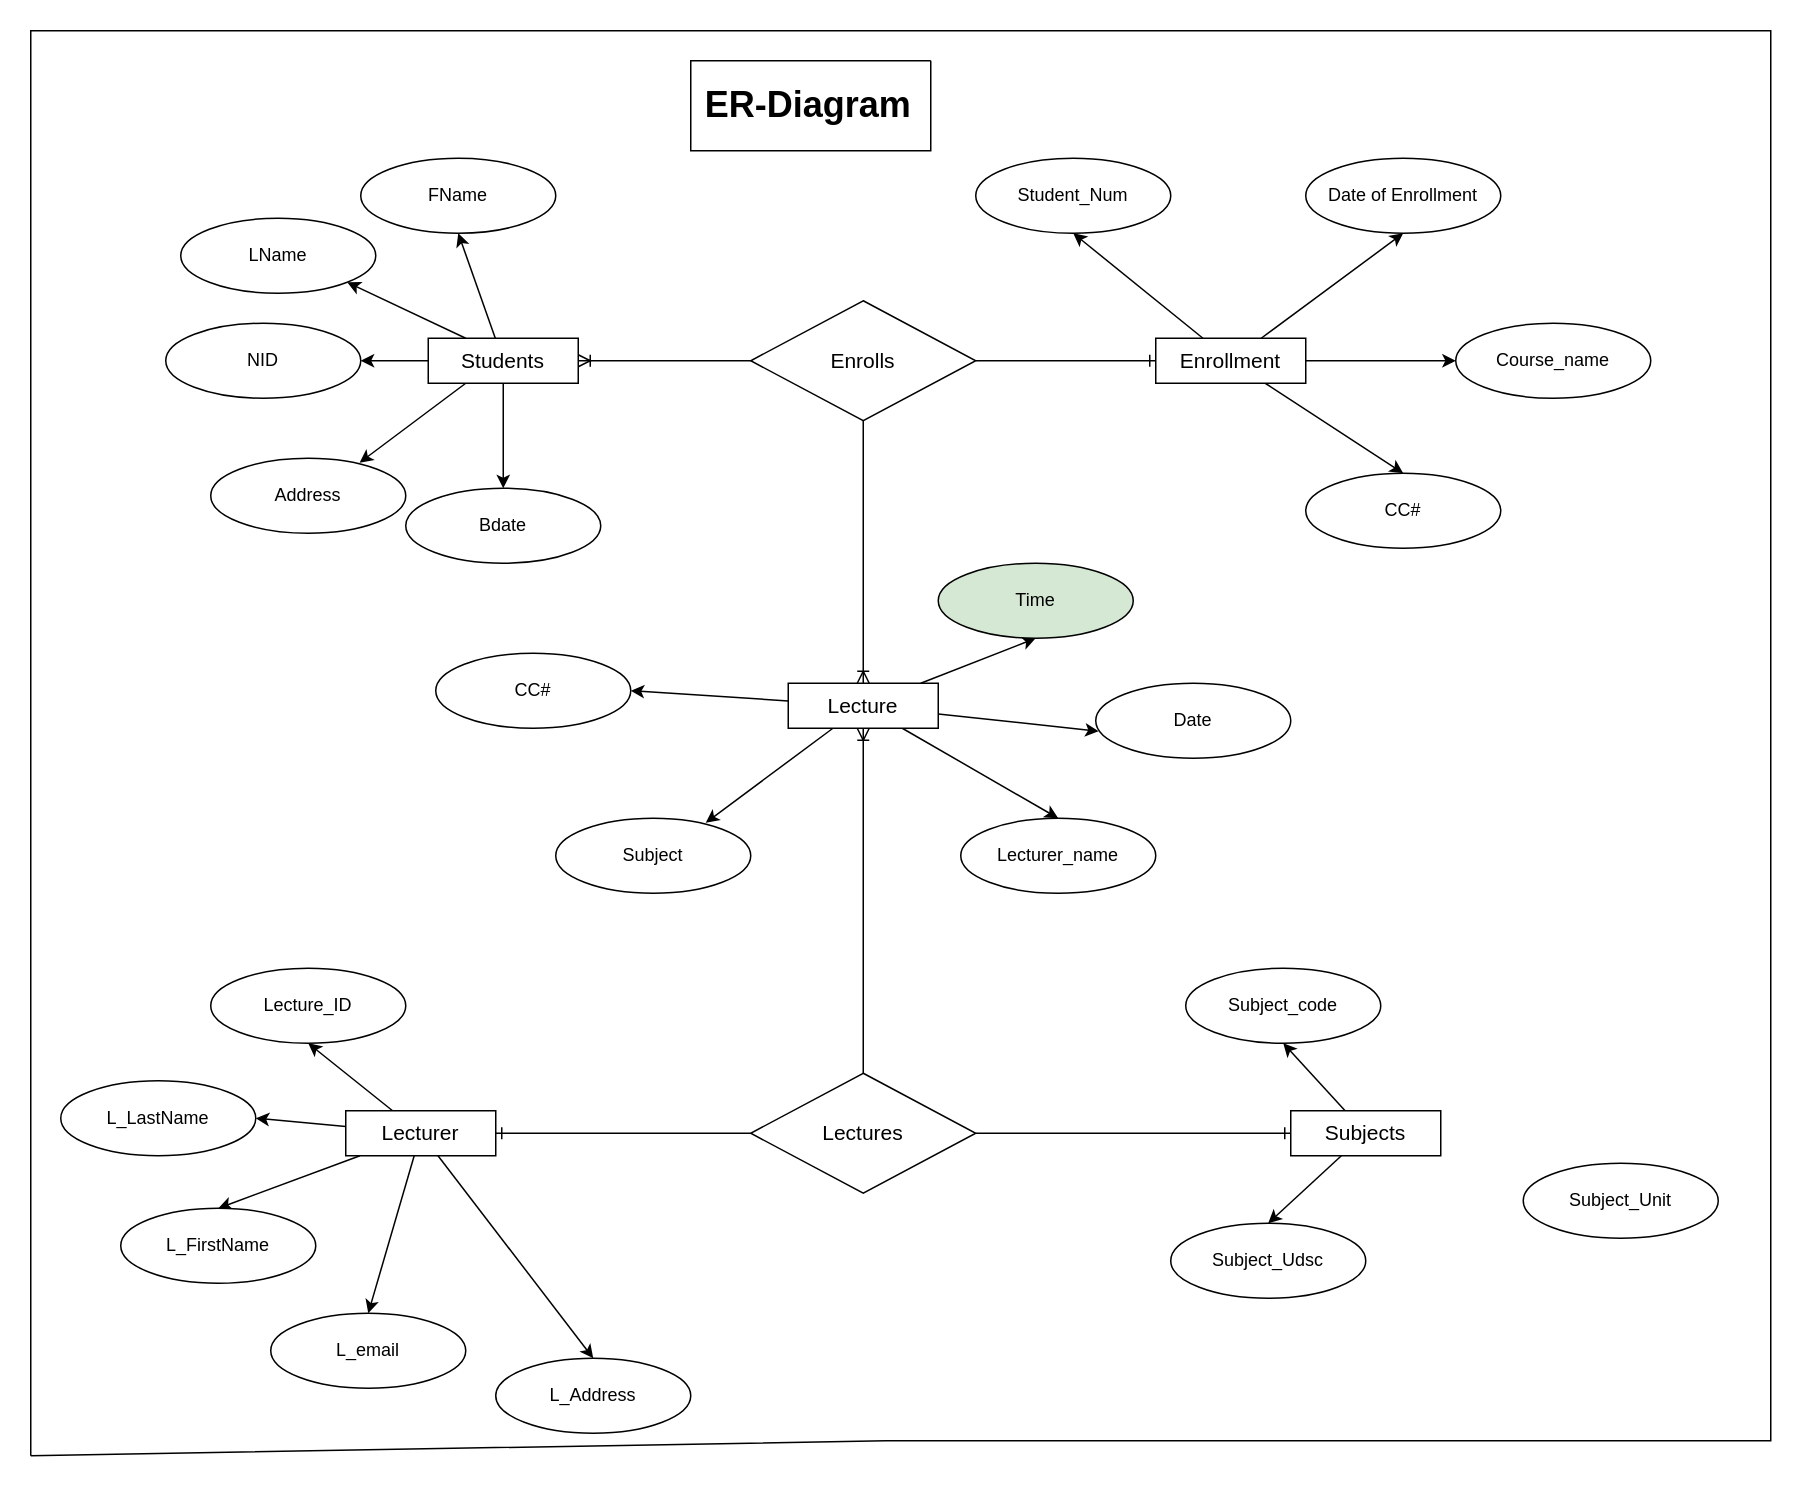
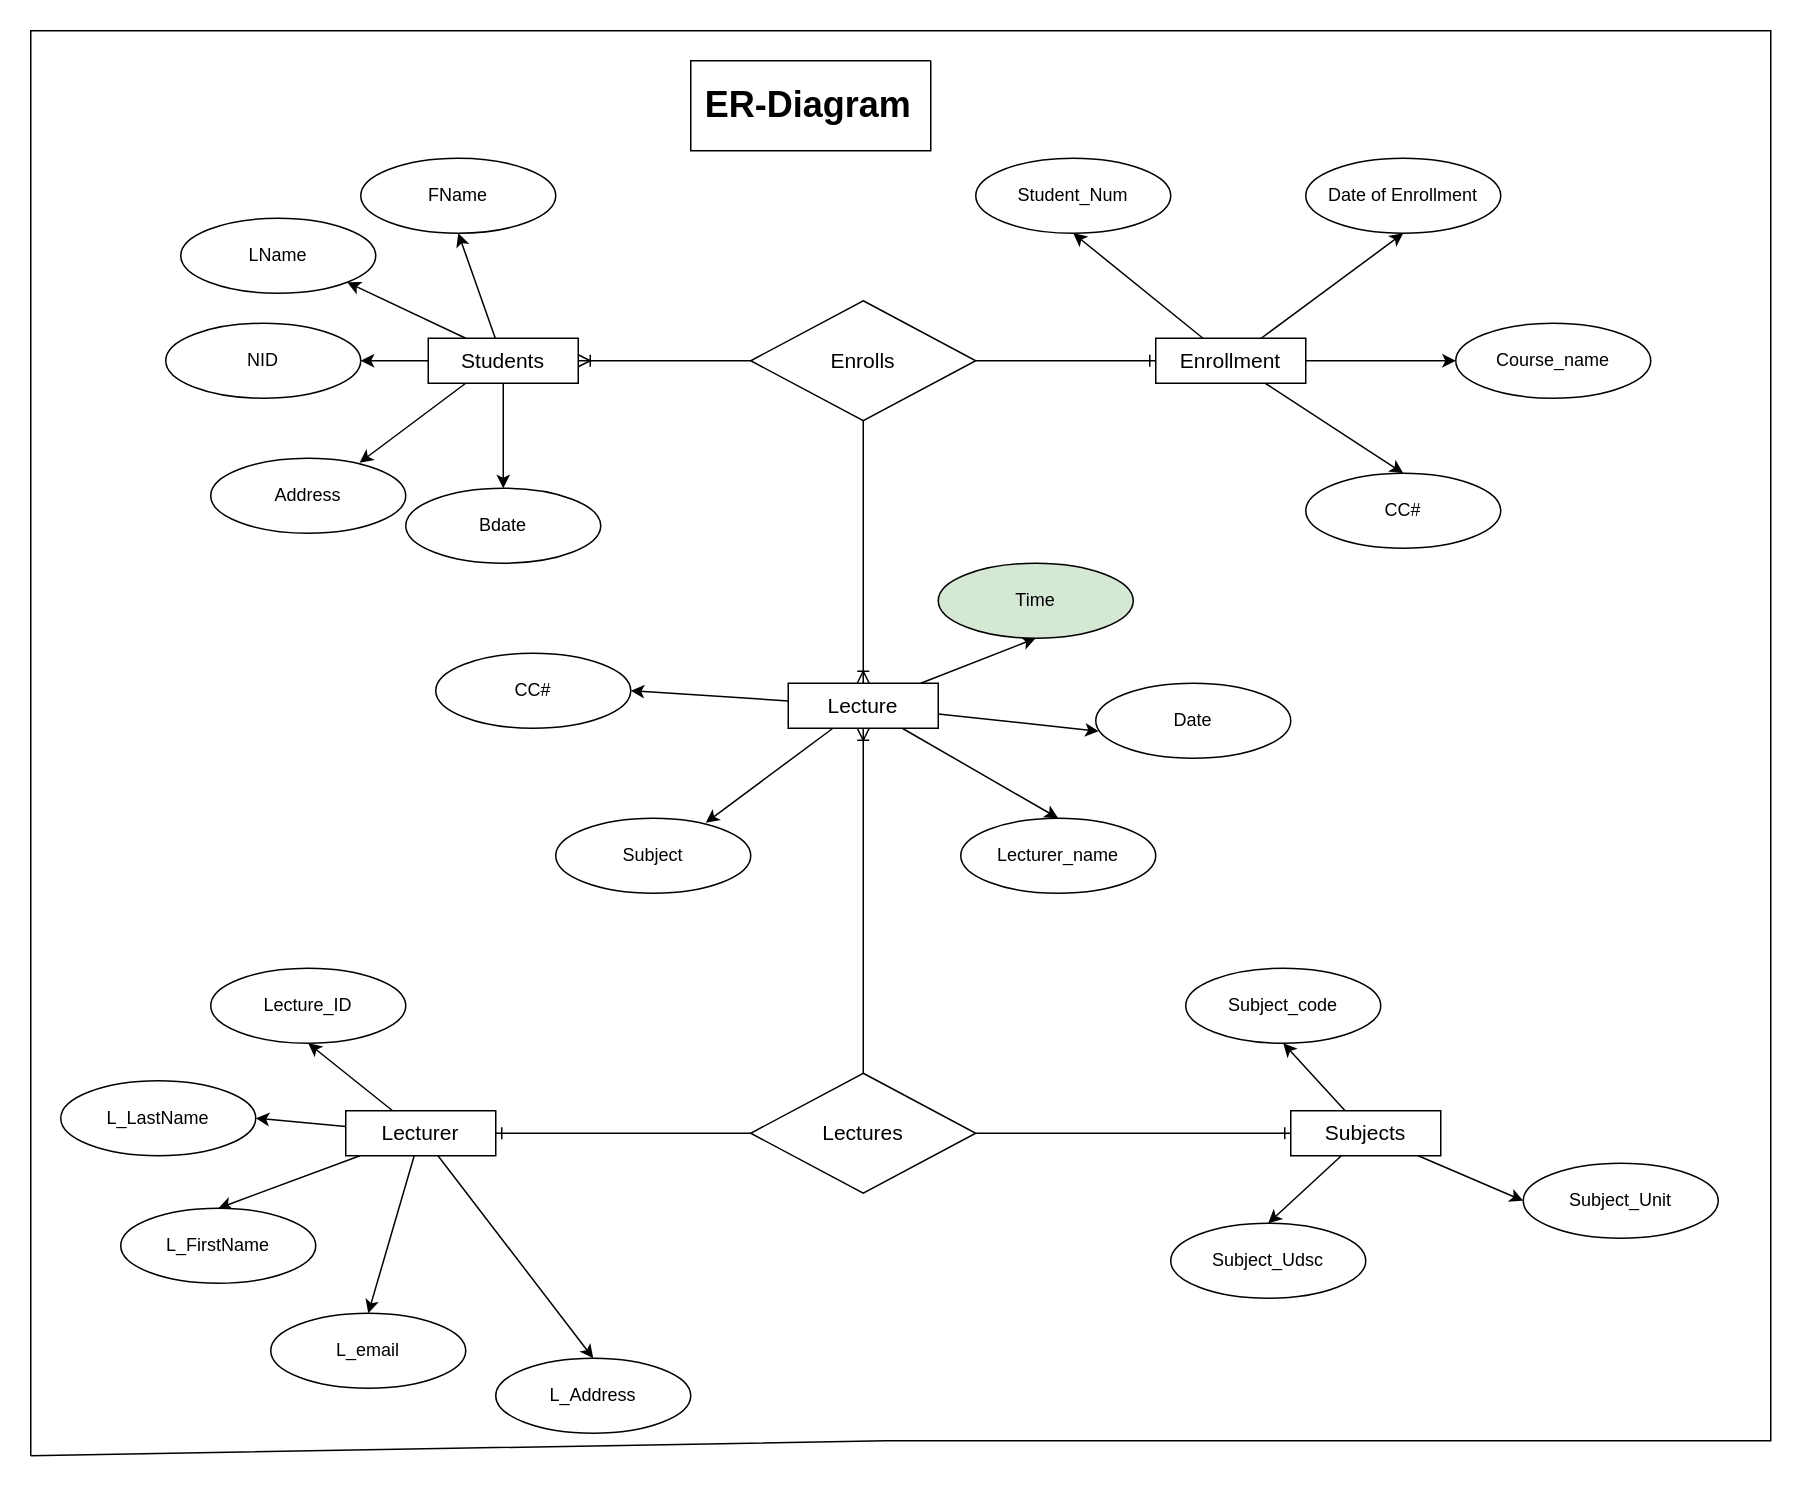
+ <mxCell id="53" style="edgeStyle=none;rounded=0;orthogonalLoop=1;jettySize=auto;html=1;entryX=0;entryY=0.5;entryDx=0;entryDy=0;startArrow=none;startFill=0;endArrow=classic;endFill=1;" edge="1" parent="1" source="55" target="58"><mxGeometry relative="1" as="geometry" /></mxCell>
